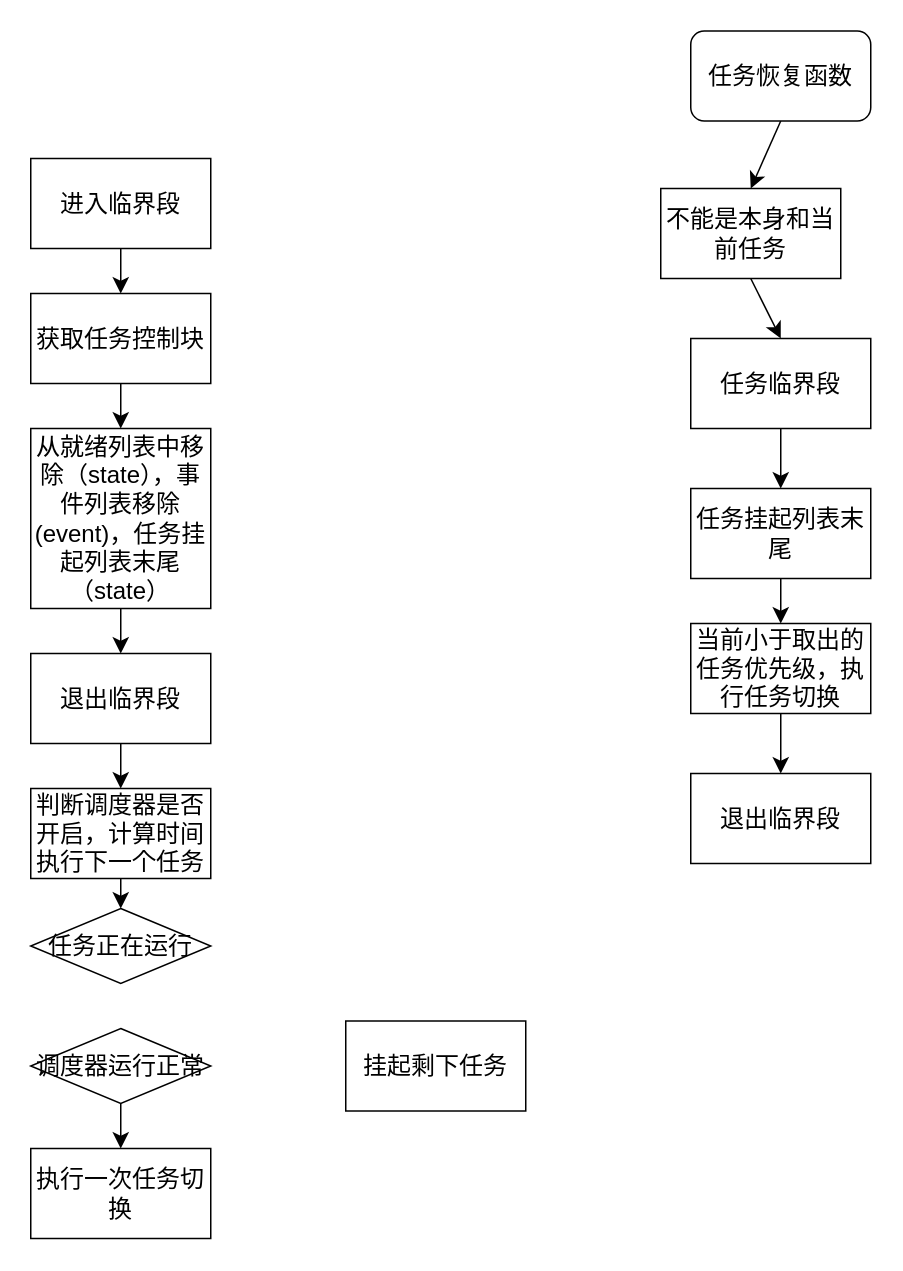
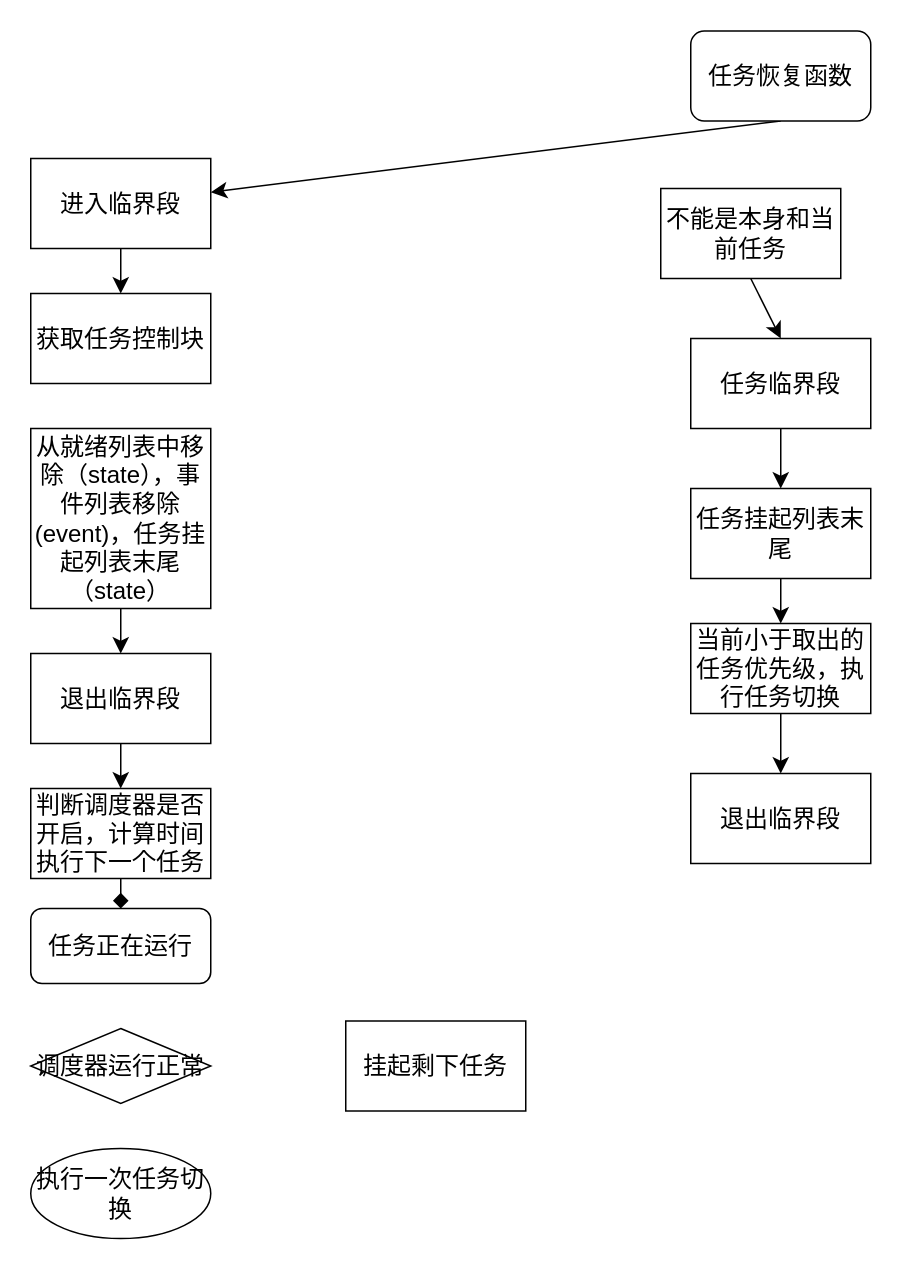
- <mxCell id="17" style="edgeStyle=none;curved=1;rounded=0;orthogonalLoop=1;jettySize=auto;html=1;exitX=0.5;exitY=1;exitDx=0;exitDy=0;entryX=0.5;entryY=0;entryDx=0;entryDy=0;fontSize=12;startSize=8;endSize=8;" edge="1" parent="1" source="18" target="20"><mxGeometry relative="1" as="geometry" /></mxCell>
+ <mxCell id="17" style="edgeStyle=none;curved=1;rounded=0;orthogonalLoop=1;jettySize=auto;html=1;exitX=0.5;exitY=1;exitDx=0;exitDy=0;fontSize=12;startSize=8;endSize=8;" edge="1" parent="1" source="18" target="3"><mxGeometry relative="1" as="geometry" /></mxCell>
- <mxCell id="4" value="" style="edgeStyle=none;curved=1;rounded=0;orthogonalLoop=1;jettySize=auto;html=1;fontSize=12;startSize=8;endSize=8;" edge="1" parent="1" source="5" target="7"><mxGeometry relative="1" as="geometry" /></mxCell>
- <mxCell id="10" style="edgeStyle=none;curved=1;rounded=0;orthogonalLoop=1;jettySize=auto;html=1;exitX=0.5;exitY=1;exitDx=0;exitDy=0;entryX=0.5;entryY=0;entryDx=0;entryDy=0;fontSize=12;startSize=8;endSize=8;" edge="1" parent="1" source="11" target="12"><mxGeometry relative="1" as="geometry" /></mxCell>
+ <mxCell id="10" style="edgeStyle=none;curved=1;rounded=0;orthogonalLoop=1;jettySize=auto;html=1;exitX=0.5;exitY=1;exitDx=0;exitDy=0;entryX=0.5;entryY=0;entryDx=0;entryDy=0;fontSize=12;startSize=8;endSize=8;endArrow=diamond;" edge="1" parent="1" source="11" target="12"><mxGeometry relative="1" as="geometry" /></mxCell>
- <mxCell id="12" value="任务正在运行" style="rhombus;whiteSpace=wrap;html=1;fontSize=16;" vertex="1" parent="1"><mxGeometry x="20" y="605" width="120" height="50" as="geometry" /></mxCell>
+ <mxCell id="12" value="任务正在运行" style="whiteSpace=wrap;html=1;fontSize=16;rounded=1;" vertex="1" parent="1"><mxGeometry x="20" y="605" width="120" height="50" as="geometry" /></mxCell>
- <mxCell id="13" style="edgeStyle=none;curved=1;rounded=0;orthogonalLoop=1;jettySize=auto;html=1;exitX=0.5;exitY=1;exitDx=0;exitDy=0;entryX=0.5;entryY=0;entryDx=0;entryDy=0;fontSize=12;startSize=8;endSize=8;" edge="1" parent="1" source="14" target="15"><mxGeometry relative="1" as="geometry" /></mxCell>
- <mxCell id="15" value="执行一次任务切换" style="rounded=0;whiteSpace=wrap;html=1;fontSize=16;" vertex="1" parent="1"><mxGeometry x="20" y="765" width="120" height="60" as="geometry" /></mxCell>
+ <mxCell id="15" value="执行一次任务切换" style="ellipse;whiteSpace=wrap;html=1;fontSize=16;" vertex="1" parent="1"><mxGeometry x="20" y="765" width="120" height="60" as="geometry" /></mxCell>
